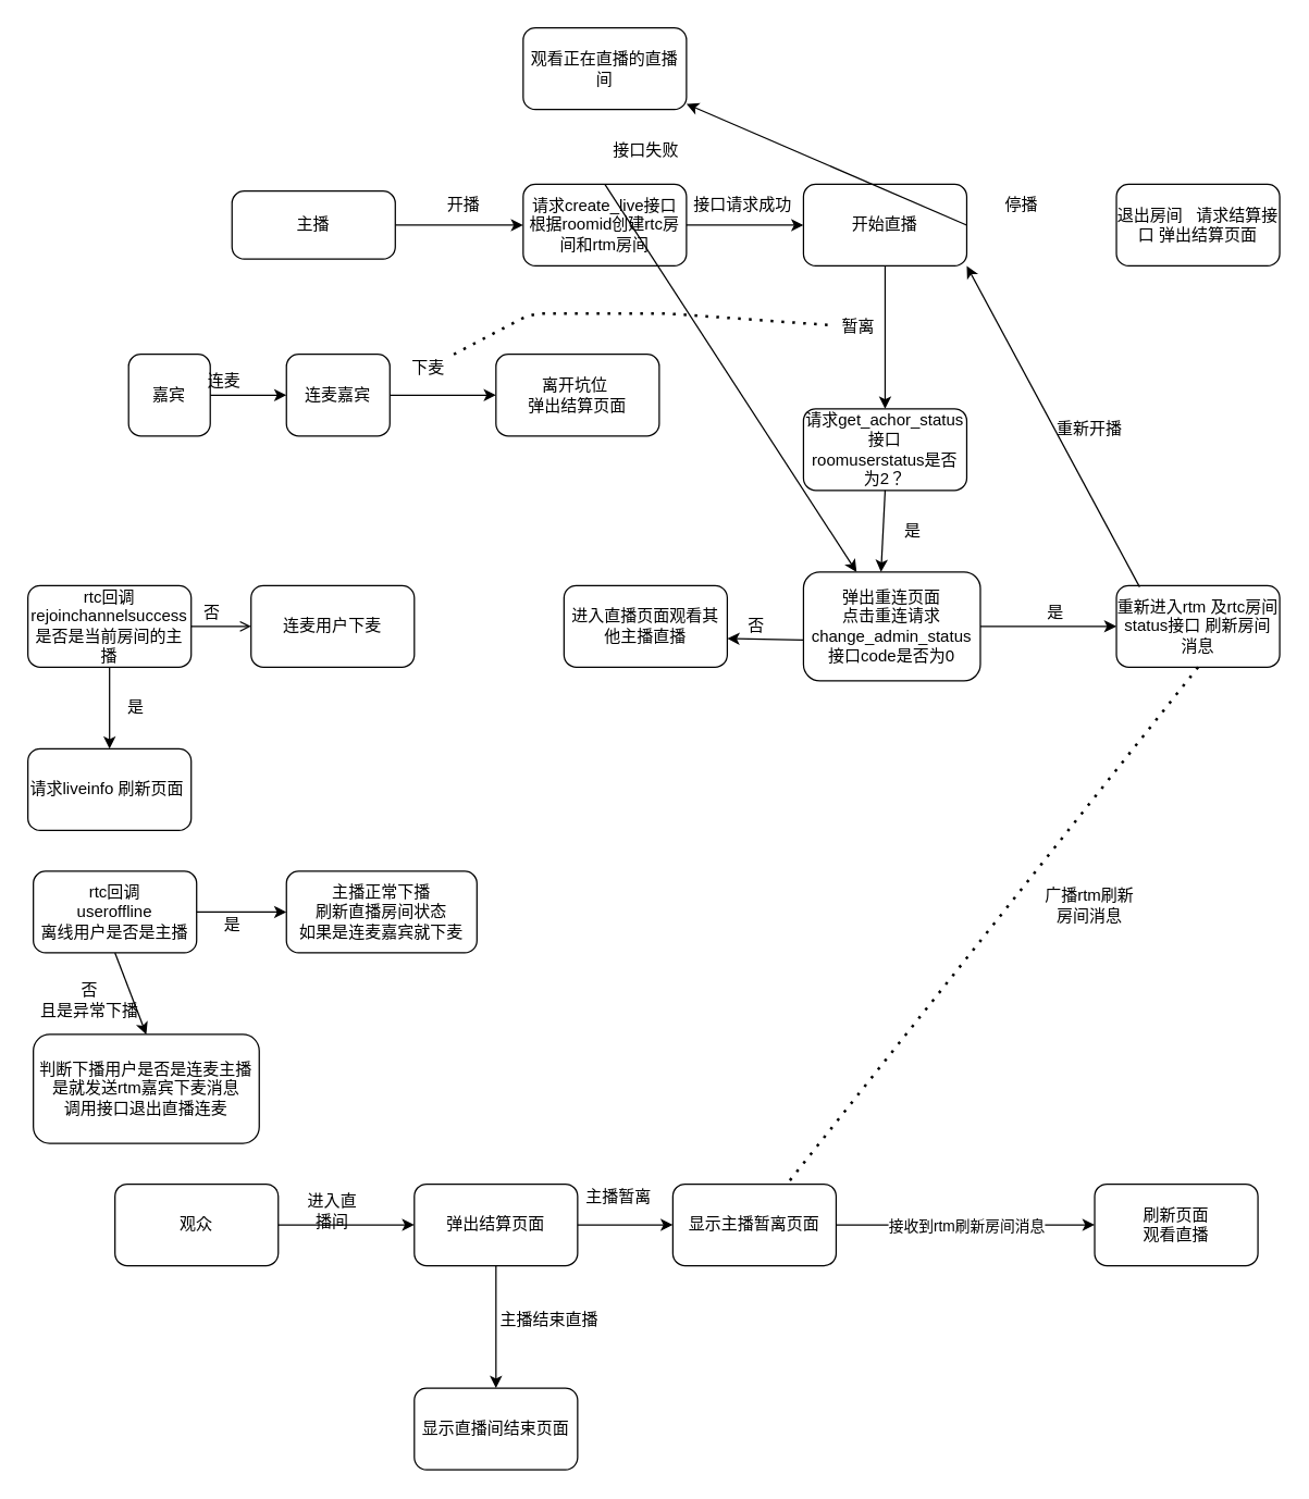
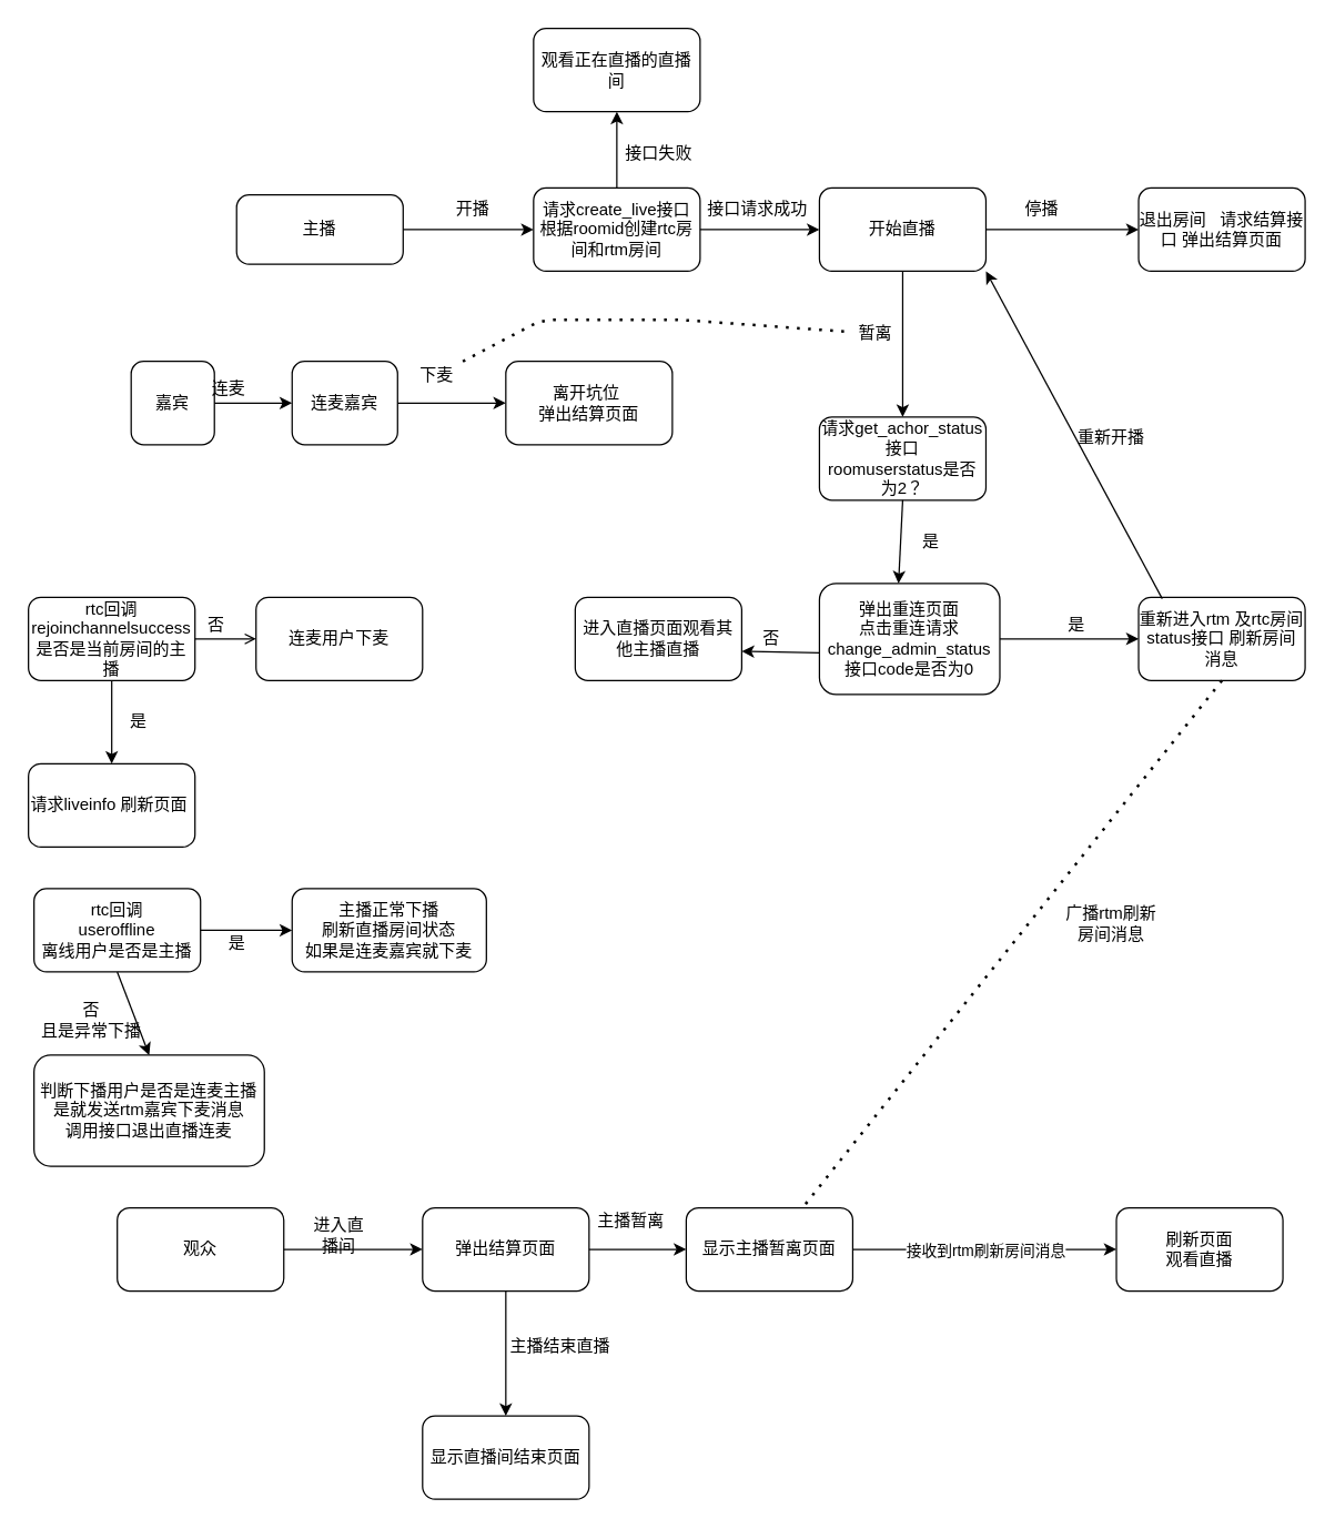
- <mxCell id="13" value="" style="endArrow=classic;html=1;exitX=1;exitY=0.5;exitDx=0;exitDy=0;" edge="1" parent="1" source="6" target="9"><mxGeometry width="50" height="50" relative="1" as="geometry"><mxPoint x="600" y="210" as="sourcePoint" /><mxPoint x="650" y="160" as="targetPoint" /></mxGeometry></mxCell>
+ <mxCell id="13" value="" style="endArrow=classic;html=1;exitX=1;exitY=0.5;exitDx=0;exitDy=0;entryX=0;entryY=0.5;entryDx=0;entryDy=0;" edge="1" parent="1" source="6" target="12"><mxGeometry width="50" height="50" relative="1" as="geometry"><mxPoint x="600" y="210" as="sourcePoint" /><mxPoint x="650" y="160" as="targetPoint" /></mxGeometry></mxCell>
- <mxCell id="10" value="" style="endArrow=classic;html=1;exitX=0.5;exitY=0;exitDx=0;exitDy=0;" edge="1" parent="1" source="3" target="18"><mxGeometry width="50" height="50" relative="1" as="geometry"><mxPoint x="440" y="130" as="sourcePoint" /><mxPoint x="490" y="80" as="targetPoint" /></mxGeometry></mxCell>
+ <mxCell id="10" value="" style="endArrow=classic;html=1;exitX=0.5;exitY=0;exitDx=0;exitDy=0;entryX=0.5;entryY=1;entryDx=0;entryDy=0;" edge="1" parent="1" source="3" target="9"><mxGeometry width="50" height="50" relative="1" as="geometry"><mxPoint x="440" y="130" as="sourcePoint" /><mxPoint x="490" y="80" as="targetPoint" /></mxGeometry></mxCell>
